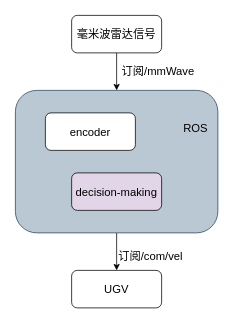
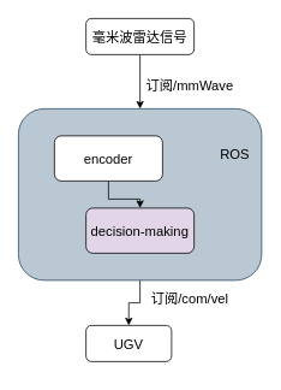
- <mxCell id="5" value="&lt;font style=&quot;font-size: 15px&quot;&gt;毫米波雷达信号&lt;/font&gt;" style="rounded=1;whiteSpace=wrap;html=1;" vertex="1" parent="1"><mxGeometry x="95" y="20" width="120" height="50" as="geometry" /></mxCell>
+ <mxCell id="5" value="&lt;font style=&quot;font-size: 15px&quot;&gt;毫米波雷达信号&lt;/font&gt;" style="rounded=1;whiteSpace=wrap;html=1;" vertex="1" parent="1"><mxGeometry x="95" y="20" width="120" height="40" as="geometry" /></mxCell>
+ <mxCell id="8" style="edgeStyle=orthogonalEdgeStyle;rounded=0;orthogonalLoop=1;jettySize=auto;html=1;exitX=0.5;exitY=1;exitDx=0;exitDy=0;entryX=0.5;entryY=0;entryDx=0;entryDy=0;fontSize=15;" edge="1" parent="1" source="9" target="10"><mxGeometry relative="1" as="geometry" /></mxCell>
- <mxCell id="12" value="订阅/com/vel" style="text;html=1;align=center;verticalAlign=middle;resizable=0;points=[];autosize=1;strokeColor=none;fillColor=none;fontSize=15;" vertex="1" parent="1"><mxGeometry x="150" y="330" width="100" height="20" as="geometry" /></mxCell>
+ <mxCell id="12" value="订阅/com/vel" style="text;html=1;align=center;verticalAlign=middle;resizable=0;points=[];autosize=1;strokeColor=none;fillColor=none;fontSize=15;" vertex="1" parent="1"><mxGeometry x="160" y="320" width="100" height="20" as="geometry" /></mxCell>
- <mxCell id="11" value="&lt;font style=&quot;font-size: 15px&quot;&gt;UGV&lt;/font&gt;" style="rounded=1;whiteSpace=wrap;html=1;" vertex="1" parent="1"><mxGeometry x="95" y="360" width="120" height="50" as="geometry" /></mxCell>
+ <mxCell id="11" value="&lt;font style=&quot;font-size: 15px&quot;&gt;UGV&lt;/font&gt;" style="rounded=1;whiteSpace=wrap;html=1;" vertex="1" parent="1"><mxGeometry x="95" y="360" width="95" height="40" as="geometry" /></mxCell>
